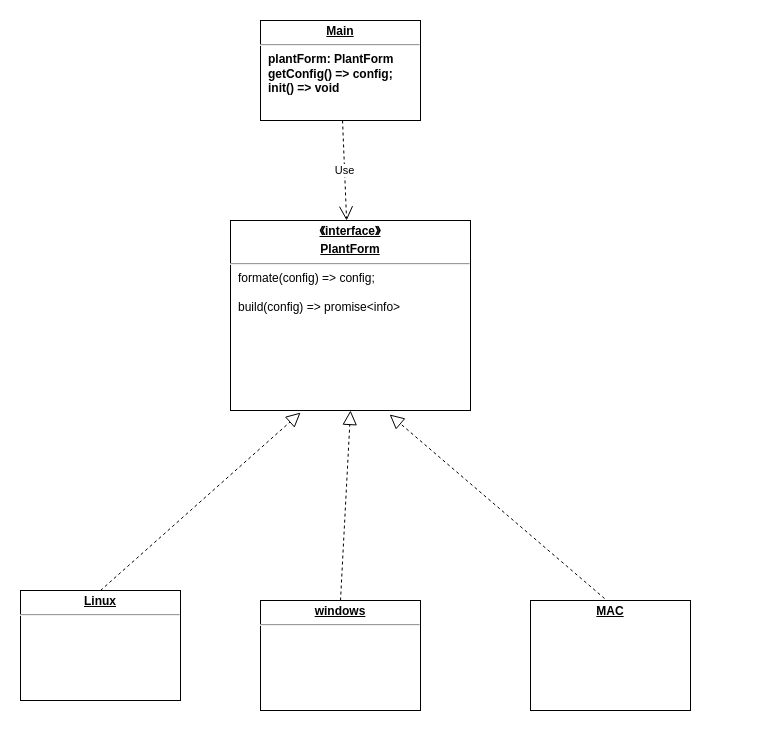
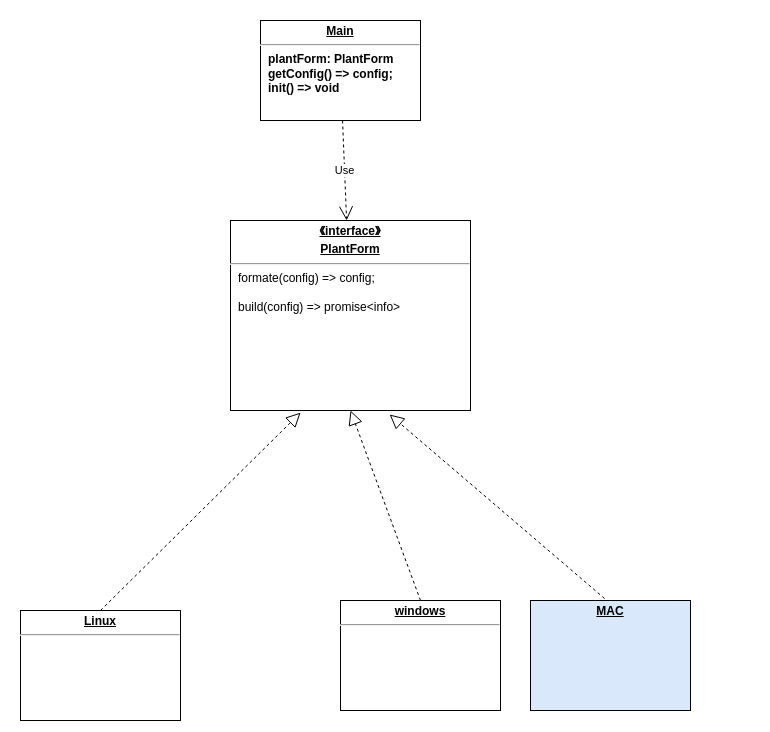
- <mxCell id="14" value="&lt;p style=&quot;margin:0px;margin-top:4px;text-align:center;text-decoration:underline;&quot;&gt;&lt;b&gt;Linux&lt;/b&gt;&lt;/p&gt;&lt;hr&gt;&lt;p style=&quot;margin:0px;margin-left:8px;&quot;&gt;&lt;br&gt;&lt;/p&gt;" style="verticalAlign=top;align=left;overflow=fill;fontSize=12;fontFamily=Helvetica;html=1;" vertex="1" parent="1"><mxGeometry x="20" y="590" width="160" height="110" as="geometry" /></mxCell>
+ <mxCell id="14" value="&lt;p style=&quot;margin:0px;margin-top:4px;text-align:center;text-decoration:underline;&quot;&gt;&lt;b&gt;Linux&lt;/b&gt;&lt;/p&gt;&lt;hr&gt;&lt;p style=&quot;margin:0px;margin-left:8px;&quot;&gt;&lt;br&gt;&lt;/p&gt;" style="verticalAlign=top;align=left;overflow=fill;fontSize=12;fontFamily=Helvetica;html=1;" vertex="1" parent="1"><mxGeometry x="20" y="610" width="160" height="110" as="geometry" /></mxCell>
- <mxCell id="16" value="&lt;p style=&quot;margin:0px;margin-top:4px;text-align:center;text-decoration:underline;&quot;&gt;&lt;b&gt;windows&lt;/b&gt;&lt;/p&gt;&lt;hr&gt;&lt;p style=&quot;margin:0px;margin-left:8px;&quot;&gt;&lt;br&gt;&lt;/p&gt;" style="verticalAlign=top;align=left;overflow=fill;fontSize=12;fontFamily=Helvetica;html=1;" vertex="1" parent="1"><mxGeometry x="260" y="600" width="160" height="110" as="geometry" /></mxCell>
+ <mxCell id="16" value="&lt;p style=&quot;margin:0px;margin-top:4px;text-align:center;text-decoration:underline;&quot;&gt;&lt;b&gt;windows&lt;/b&gt;&lt;/p&gt;&lt;hr&gt;&lt;p style=&quot;margin:0px;margin-left:8px;&quot;&gt;&lt;br&gt;&lt;/p&gt;" style="verticalAlign=top;align=left;overflow=fill;fontSize=12;fontFamily=Helvetica;html=1;" vertex="1" parent="1"><mxGeometry x="340" y="600" width="160" height="110" as="geometry" /></mxCell>
- <mxCell id="17" value="&lt;p style=&quot;margin:0px;margin-top:4px;text-align:center;text-decoration:underline;&quot;&gt;&lt;b&gt;MAC&lt;/b&gt;&lt;/p&gt;" style="verticalAlign=top;align=left;overflow=fill;fontSize=12;fontFamily=Helvetica;html=1;" vertex="1" parent="1"><mxGeometry x="530" y="600" width="160" height="110" as="geometry" /></mxCell>
+ <mxCell id="17" value="&lt;p style=&quot;margin:0px;margin-top:4px;text-align:center;text-decoration:underline;&quot;&gt;&lt;b&gt;MAC&lt;/b&gt;&lt;/p&gt;" style="verticalAlign=top;align=left;overflow=fill;fontSize=12;fontFamily=Helvetica;html=1;fillColor=#dae8fc;" vertex="1" parent="1"><mxGeometry x="530" y="600" width="160" height="110" as="geometry" /></mxCell>
